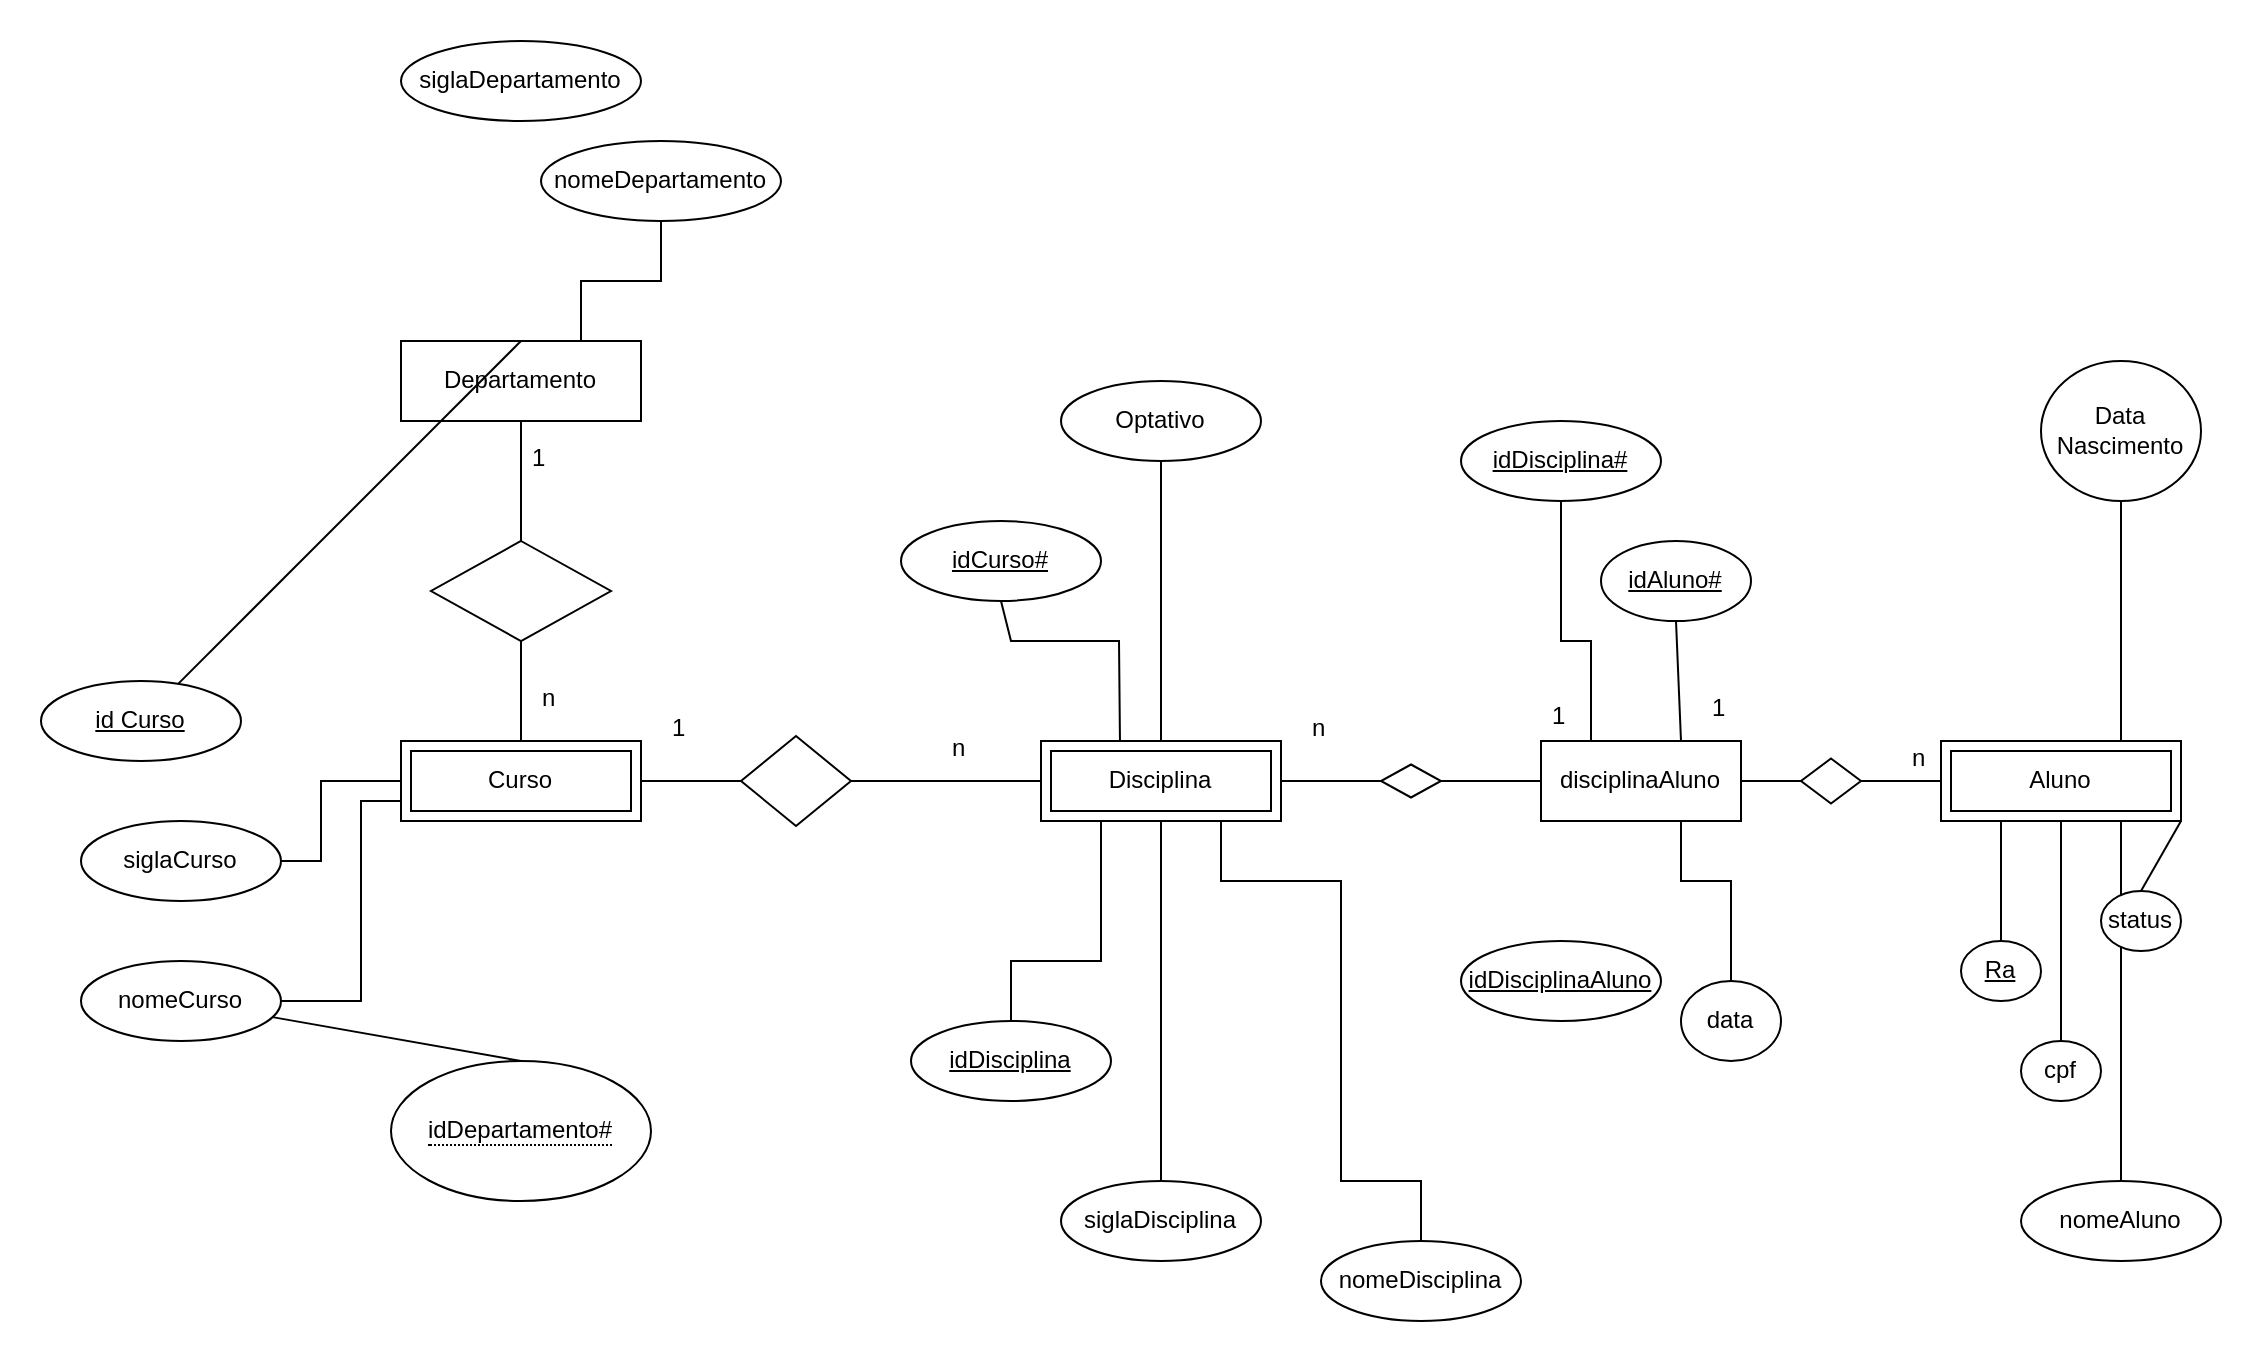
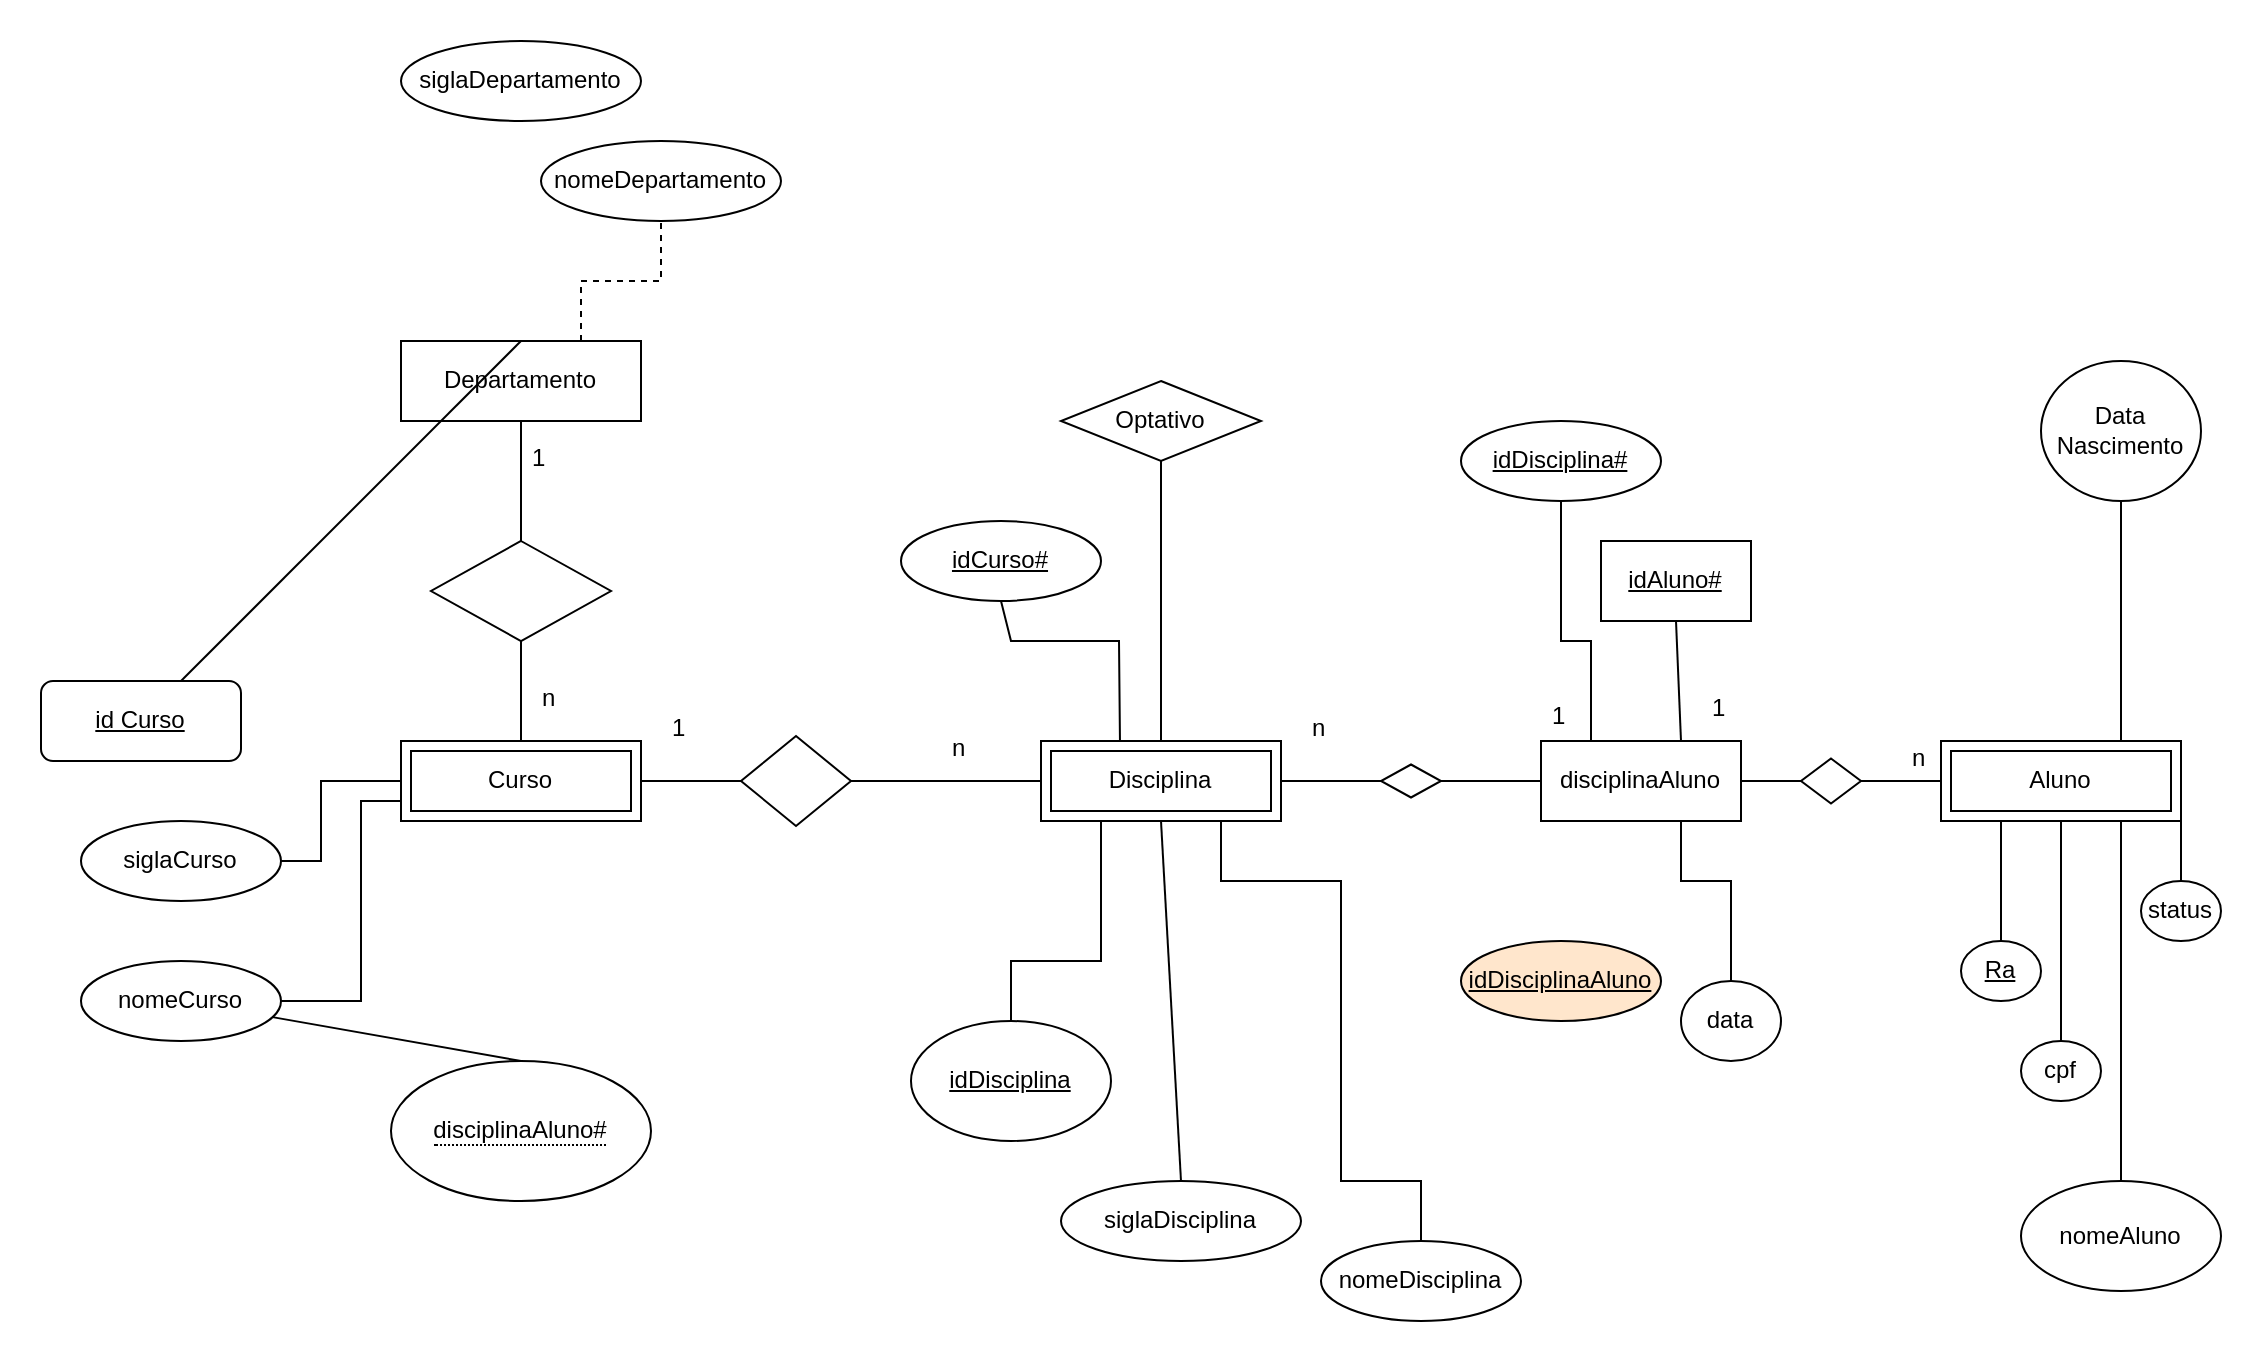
- <mxCell id="17" value="" style="endArrow=none;html=1;rounded=0;entryX=0.5;entryY=1;entryDx=0;entryDy=0;exitX=0.75;exitY=0;exitDx=0;exitDy=0;" parent="1" source="2" target="16" edge="1"><mxGeometry relative="1" as="geometry"><mxPoint x="210" y="100" as="sourcePoint" /><mxPoint x="370" y="100" as="targetPoint" /><Array as="points"><mxPoint x="290" y="140" /><mxPoint x="330" y="140" /></Array></mxGeometry></mxCell>
+ <mxCell id="17" value="" style="endArrow=none;html=1;rounded=0;entryX=0.5;entryY=1;entryDx=0;entryDy=0;exitX=0.75;exitY=0;exitDx=0;exitDy=0;dashed=1;" parent="1" source="2" target="16" edge="1"><mxGeometry relative="1" as="geometry"><mxPoint x="210" y="100" as="sourcePoint" /><mxPoint x="370" y="100" as="targetPoint" /><Array as="points"><mxPoint x="290" y="140" /><mxPoint x="330" y="140" /></Array></mxGeometry></mxCell>
- <mxCell id="35" value="Optativo" style="ellipse;whiteSpace=wrap;html=1;align=center;" parent="1" vertex="1"><mxGeometry x="530" y="190" width="100" height="40" as="geometry" /></mxCell>
+ <mxCell id="35" value="Optativo" style="rhombus;whiteSpace=wrap;html=1;align=center;" parent="1" vertex="1"><mxGeometry x="530" y="190" width="100" height="40" as="geometry" /></mxCell>
- <mxCell id="54" value="idAluno#" style="ellipse;whiteSpace=wrap;html=1;align=center;fontStyle=4;" parent="1" vertex="1"><mxGeometry x="800" y="270" width="75" height="40" as="geometry" /></mxCell>
+ <mxCell id="54" value="idAluno#" style="whiteSpace=wrap;html=1;align=center;fontStyle=4;rounded=0;" parent="1" vertex="1"><mxGeometry x="800" y="270" width="75" height="40" as="geometry" /></mxCell>
- <mxCell id="24" value="id Curso" style="ellipse;whiteSpace=wrap;html=1;align=center;fontStyle=4;" parent="1" vertex="1"><mxGeometry x="20" y="340" width="100" height="40" as="geometry" /></mxCell>
+ <mxCell id="24" value="id Curso" style="whiteSpace=wrap;html=1;align=center;fontStyle=4;rounded=1;" parent="1" vertex="1"><mxGeometry x="20" y="340" width="100" height="40" as="geometry" /></mxCell>
- <mxCell id="40" value="status" style="ellipse;whiteSpace=wrap;html=1;align=center;" parent="1" vertex="1"><mxGeometry x="1050" y="445" width="40" height="30" as="geometry" /></mxCell>
+ <mxCell id="40" value="status" style="ellipse;whiteSpace=wrap;html=1;align=center;" parent="1" vertex="1"><mxGeometry x="1070" y="440" width="40" height="30" as="geometry" /></mxCell>
- <mxCell id="52" value="idDisciplinaAluno" style="ellipse;whiteSpace=wrap;html=1;align=center;fontStyle=4;" parent="1" vertex="1"><mxGeometry x="730" y="470" width="100" height="40" as="geometry" /></mxCell>
+ <mxCell id="52" value="idDisciplinaAluno" style="ellipse;whiteSpace=wrap;html=1;align=center;fontStyle=4;fillColor=#ffe6cc;" parent="1" vertex="1"><mxGeometry x="730" y="470" width="100" height="40" as="geometry" /></mxCell>
- <mxCell id="31" value="idDisciplina" style="ellipse;whiteSpace=wrap;html=1;align=center;fontStyle=4;" parent="1" vertex="1"><mxGeometry x="455" y="510" width="100" height="40" as="geometry" /></mxCell>
+ <mxCell id="31" value="idDisciplina" style="ellipse;whiteSpace=wrap;html=1;align=center;fontStyle=4;" parent="1" vertex="1"><mxGeometry x="455" y="510" width="100" height="60" as="geometry" /></mxCell>
- <mxCell id="25" value="&lt;span style=&quot;border-bottom: 1px dotted&quot;&gt;idDepartamento#&lt;/span&gt;" style="ellipse;whiteSpace=wrap;html=1;align=center;" parent="1" vertex="1"><mxGeometry x="195" y="530" width="130" height="70" as="geometry" /></mxCell>
+ <mxCell id="25" value="&lt;span style=&quot;border-bottom: 1px dotted&quot;&gt;disciplinaAluno#&lt;/span&gt;" style="ellipse;whiteSpace=wrap;html=1;align=center;" parent="1" vertex="1"><mxGeometry x="195" y="530" width="130" height="70" as="geometry" /></mxCell>
- <mxCell id="27" value="siglaDisciplina" style="ellipse;whiteSpace=wrap;html=1;align=center;" parent="1" vertex="1"><mxGeometry x="530" y="590" width="100" height="40" as="geometry" /></mxCell>
+ <mxCell id="27" value="siglaDisciplina" style="ellipse;whiteSpace=wrap;html=1;align=center;" parent="1" vertex="1"><mxGeometry x="530" y="590" width="120" height="40" as="geometry" /></mxCell>
- <mxCell id="36" value="nomeAluno" style="ellipse;whiteSpace=wrap;html=1;align=center;" parent="1" vertex="1"><mxGeometry x="1010" y="590" width="100" height="40" as="geometry" /></mxCell>
+ <mxCell id="36" value="nomeAluno" style="ellipse;whiteSpace=wrap;html=1;align=center;" parent="1" vertex="1"><mxGeometry x="1010" y="590" width="100" height="55" as="geometry" /></mxCell>
